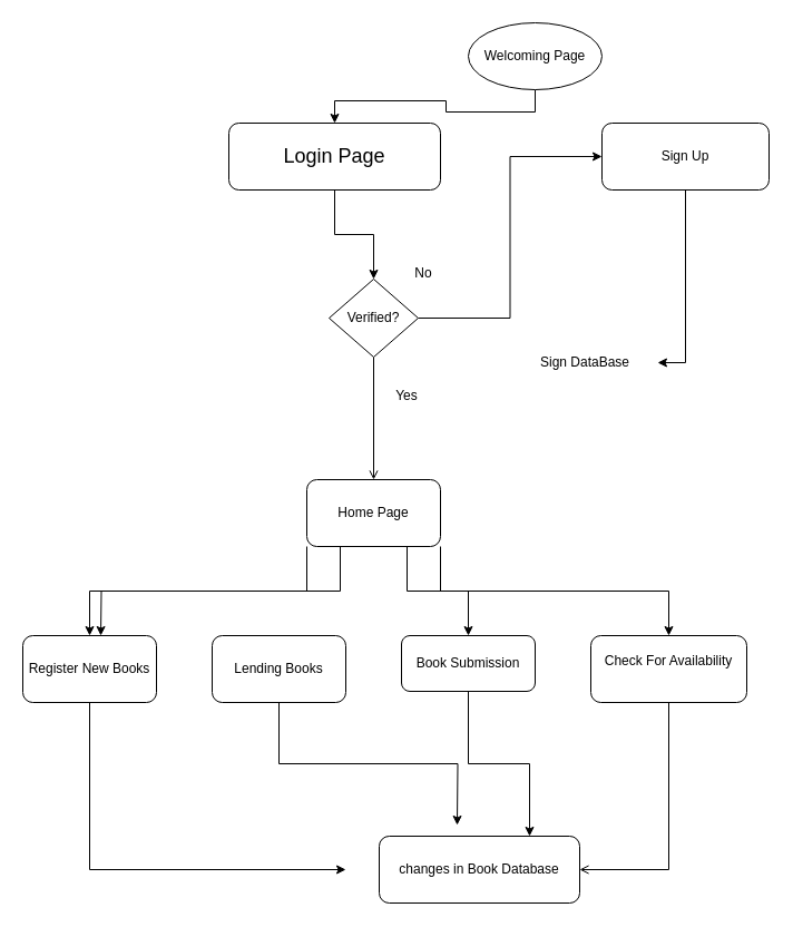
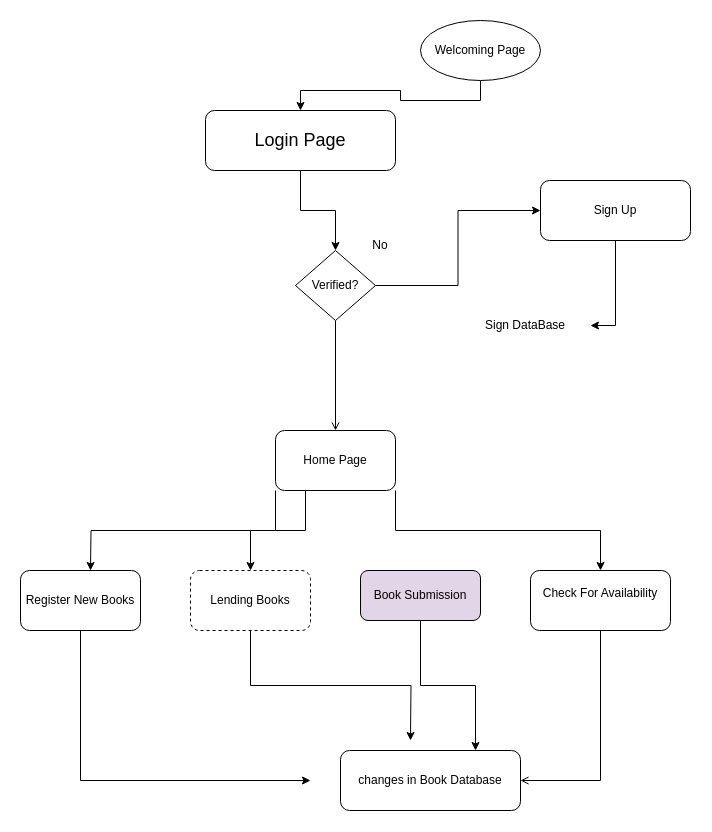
- <mxCell id="14" value="Sign Up" style="rounded=1;whiteSpace=wrap;html=1;" vertex="1" parent="1"><mxGeometry x="540" y="110" width="150" height="60" as="geometry" /></mxCell>
+ <mxCell id="14" value="Sign Up" style="rounded=1;whiteSpace=wrap;html=1;" vertex="1" parent="1"><mxGeometry x="540" y="180" width="150" height="60" as="geometry" /></mxCell>
- <mxCell id="17" value="Yes" style="text;html=1;align=center;verticalAlign=middle;whiteSpace=wrap;rounded=0;" vertex="1" parent="1"><mxGeometry x="335" y="340" width="60" height="30" as="geometry" /></mxCell>
- <mxCell id="10" style="edgeStyle=orthogonalEdgeStyle;rounded=0;orthogonalLoop=1;jettySize=auto;html=1;exitX=0.75;exitY=1;exitDx=0;exitDy=0;entryX=0.5;entryY=0;entryDx=0;entryDy=0;" edge="1" parent="1" source="12" target="24"><mxGeometry relative="1" as="geometry" /></mxCell>
- <mxCell id="9" style="edgeStyle=orthogonalEdgeStyle;rounded=0;orthogonalLoop=1;jettySize=auto;html=1;exitX=0.25;exitY=1;exitDx=0;exitDy=0;" edge="1" parent="1" source="12" target="20"><mxGeometry relative="1" as="geometry" /></mxCell>
+ <mxCell id="9" style="edgeStyle=orthogonalEdgeStyle;rounded=0;orthogonalLoop=1;jettySize=auto;html=1;exitX=0.25;exitY=1;exitDx=0;exitDy=0;entryX=0.5;entryY=0;entryDx=0;entryDy=0;" edge="1" parent="1" source="12" target="22"><mxGeometry relative="1" as="geometry" /></mxCell>
- <mxCell id="24" value="Book Submission" style="rounded=1;whiteSpace=wrap;html=1;" vertex="1" parent="1"><mxGeometry x="360" y="570" width="120" height="50" as="geometry" /></mxCell>
+ <mxCell id="24" value="Book Submission" style="rounded=1;whiteSpace=wrap;html=1;fillColor=#e1d5e7;" vertex="1" parent="1"><mxGeometry x="360" y="570" width="120" height="50" as="geometry" /></mxCell>
- <mxCell id="22" value="Lending Books" style="rounded=1;whiteSpace=wrap;html=1;" vertex="1" parent="1"><mxGeometry x="190" y="570" width="120" height="60" as="geometry" /></mxCell>
+ <mxCell id="22" value="Lending Books" style="rounded=1;whiteSpace=wrap;html=1;dashed=1;" vertex="1" parent="1"><mxGeometry x="190" y="570" width="120" height="60" as="geometry" /></mxCell>
